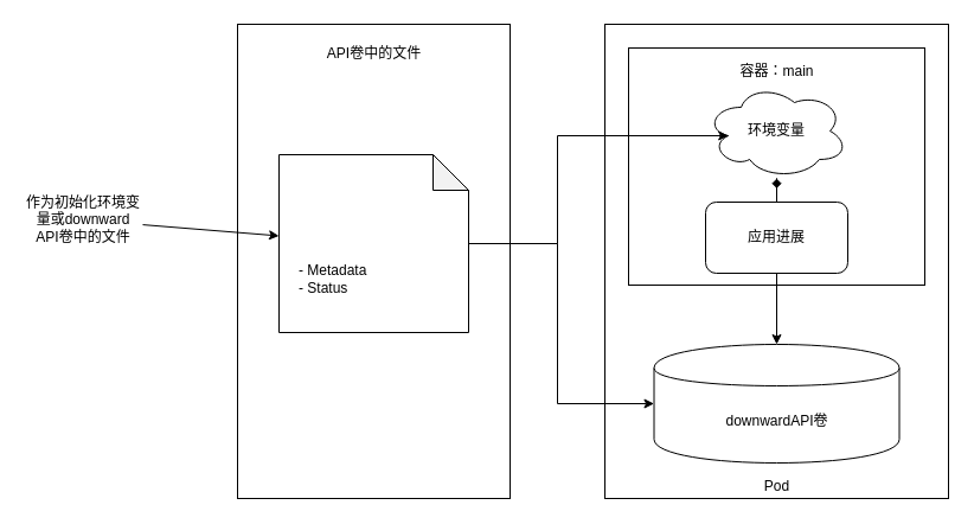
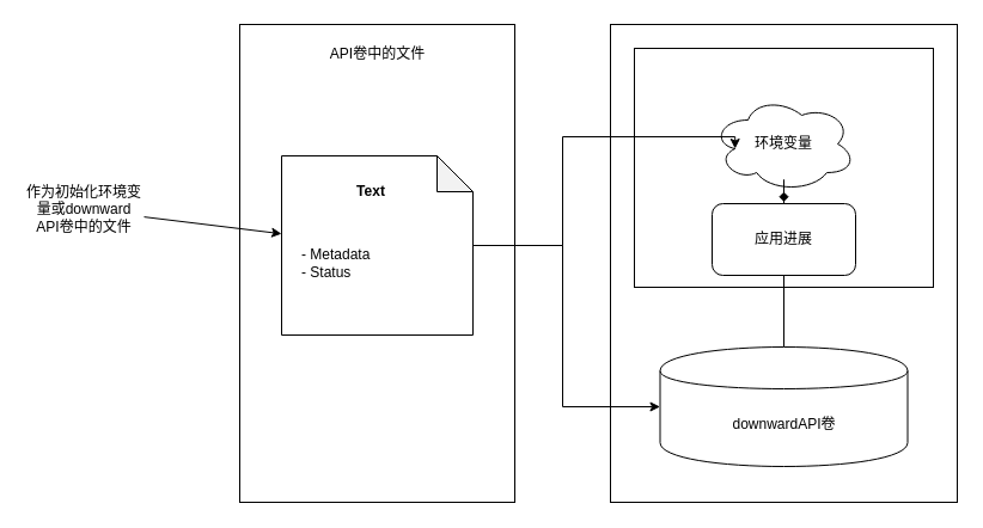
- <mxCell id="6" value="容器：main" style="text;html=1;strokeColor=none;fillColor=none;align=center;verticalAlign=middle;whiteSpace=wrap;rounded=0;" vertex="1" parent="1"><mxGeometry x="612.5" y="50" width="85" height="20" as="geometry" /></mxCell>
- <mxCell id="7" value="环境变量" style="ellipse;shape=cloud;whiteSpace=wrap;html=1;" vertex="1" parent="1"><mxGeometry x="595" y="70" width="120" height="80" as="geometry" /></mxCell>
+ <mxCell id="7" value="环境变量" style="ellipse;shape=cloud;whiteSpace=wrap;html=1;" vertex="1" parent="1"><mxGeometry x="595" y="80" width="120" height="80" as="geometry" /></mxCell>
+ <mxCell id="15" value="&lt;b&gt;Text&lt;/b&gt;" style="text;html=1;strokeColor=none;fillColor=none;align=center;verticalAlign=middle;whiteSpace=wrap;rounded=0;" vertex="1" parent="1"><mxGeometry x="290" y="150" width="40" height="20" as="geometry" /></mxCell>
- <mxCell id="18" value="作为初始化环境变量或downward API卷中的文件" style="text;html=1;strokeColor=none;fillColor=none;align=center;verticalAlign=middle;whiteSpace=wrap;rounded=0;" vertex="1" parent="1"><mxGeometry x="20" y="150" width="100" height="70" as="geometry" /></mxCell>
+ <mxCell id="18" value="作为初始化环境变量或downward API卷中的文件" style="text;html=1;strokeColor=none;fillColor=none;align=center;verticalAlign=middle;whiteSpace=wrap;rounded=0;" vertex="1" parent="1"><mxGeometry x="20" y="140" width="100" height="70" as="geometry" /></mxCell>
- <mxCell id="16" value="- Metadata&lt;br&gt;- Status" style="text;html=1;strokeColor=none;fillColor=none;align=left;verticalAlign=middle;whiteSpace=wrap;rounded=0;" vertex="1" parent="1"><mxGeometry x="250" y="202.5" width="130" height="65" as="geometry" /></mxCell>
+ <mxCell id="16" value="- Metadata&lt;br&gt;- Status" style="text;html=1;strokeColor=none;fillColor=none;align=left;verticalAlign=middle;whiteSpace=wrap;rounded=0;" vertex="1" parent="1"><mxGeometry x="250" y="187.5" width="130" height="65" as="geometry" /></mxCell>
- <mxCell id="9" style="edgeStyle=orthogonalEdgeStyle;rounded=0;orthogonalLoop=1;jettySize=auto;html=1;" edge="1" parent="1" source="10" target="11"><mxGeometry relative="1" as="geometry" /></mxCell>
+ <mxCell id="9" style="edgeStyle=orthogonalEdgeStyle;rounded=0;orthogonalLoop=1;jettySize=auto;html=1;endArrow=none;" edge="1" parent="1" source="10" target="11"><mxGeometry relative="1" as="geometry" /></mxCell>
- <mxCell id="17" value="Pod" style="text;html=1;strokeColor=none;fillColor=none;align=center;verticalAlign=middle;whiteSpace=wrap;rounded=0;" vertex="1" parent="1"><mxGeometry x="612.5" y="400" width="85" height="20" as="geometry" /></mxCell>
